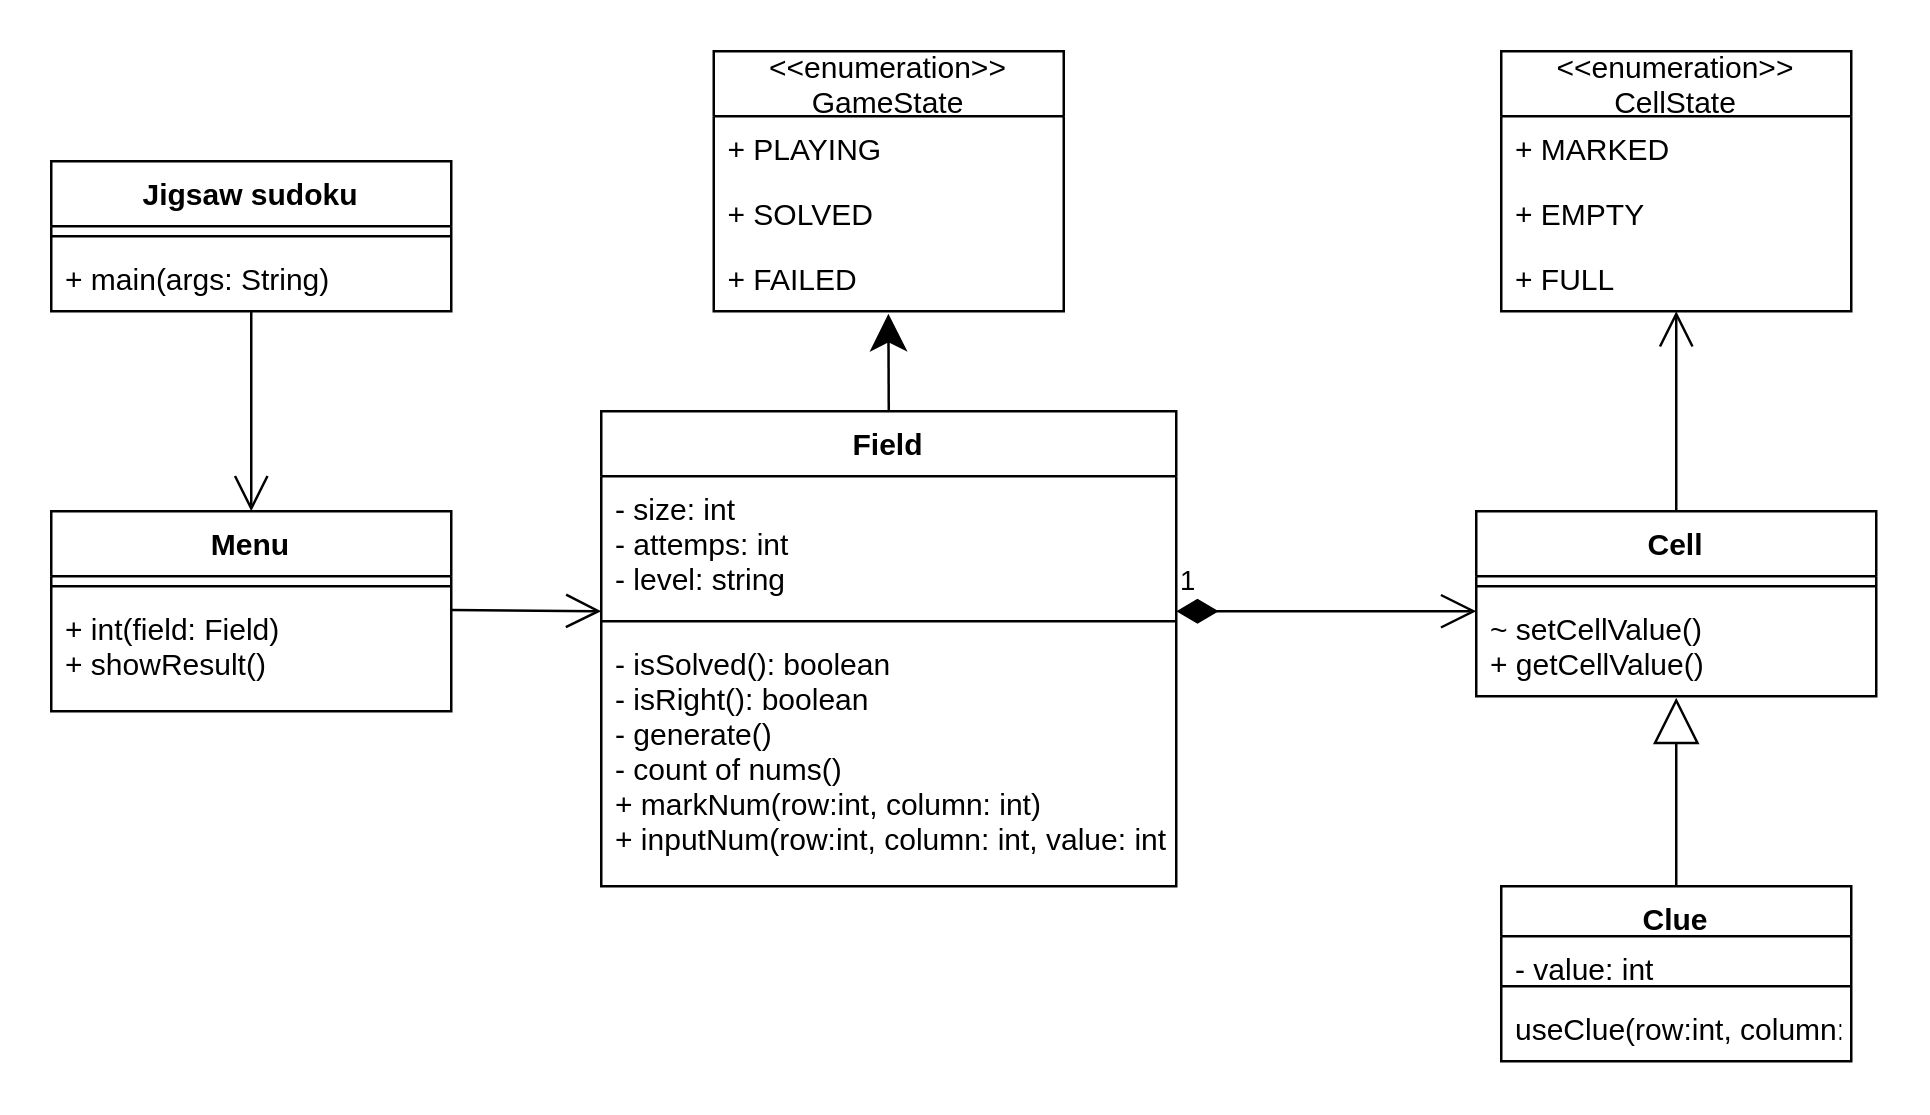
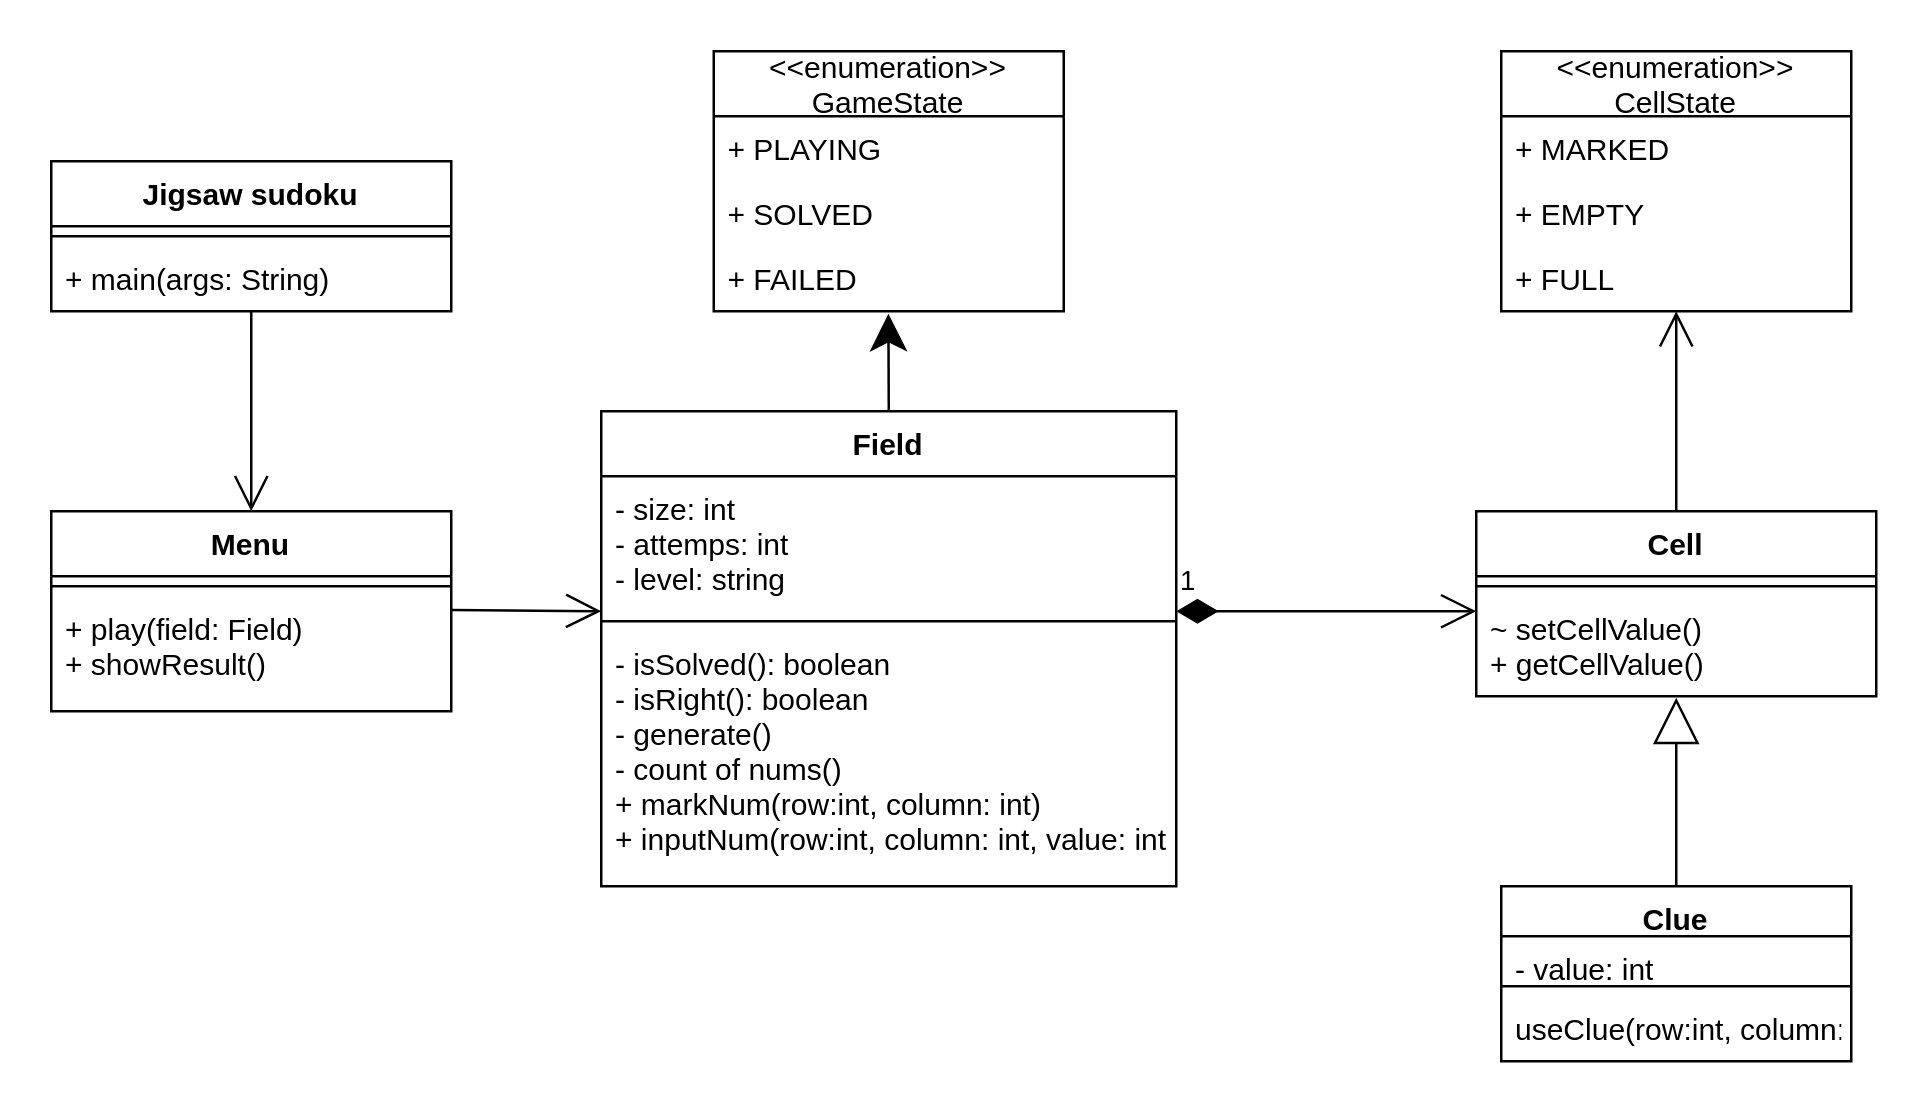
- <mxCell id="20" value="+ int(field: Field)&#10;+ showResult()&#10;" style="text;strokeColor=none;fillColor=none;align=left;verticalAlign=top;spacingLeft=4;spacingRight=4;overflow=hidden;rotatable=0;points=[[0,0.5],[1,0.5]];portConstraint=eastwest;" vertex="1" parent="18"><mxGeometry y="34" width="160" height="46" as="geometry" /></mxCell>
+ <mxCell id="20" value="+ play(field: Field)&#10;+ showResult()&#10;" style="text;strokeColor=none;fillColor=none;align=left;verticalAlign=top;spacingLeft=4;spacingRight=4;overflow=hidden;rotatable=0;points=[[0,0.5],[1,0.5]];portConstraint=eastwest;" vertex="1" parent="18"><mxGeometry y="34" width="160" height="46" as="geometry" /></mxCell>
